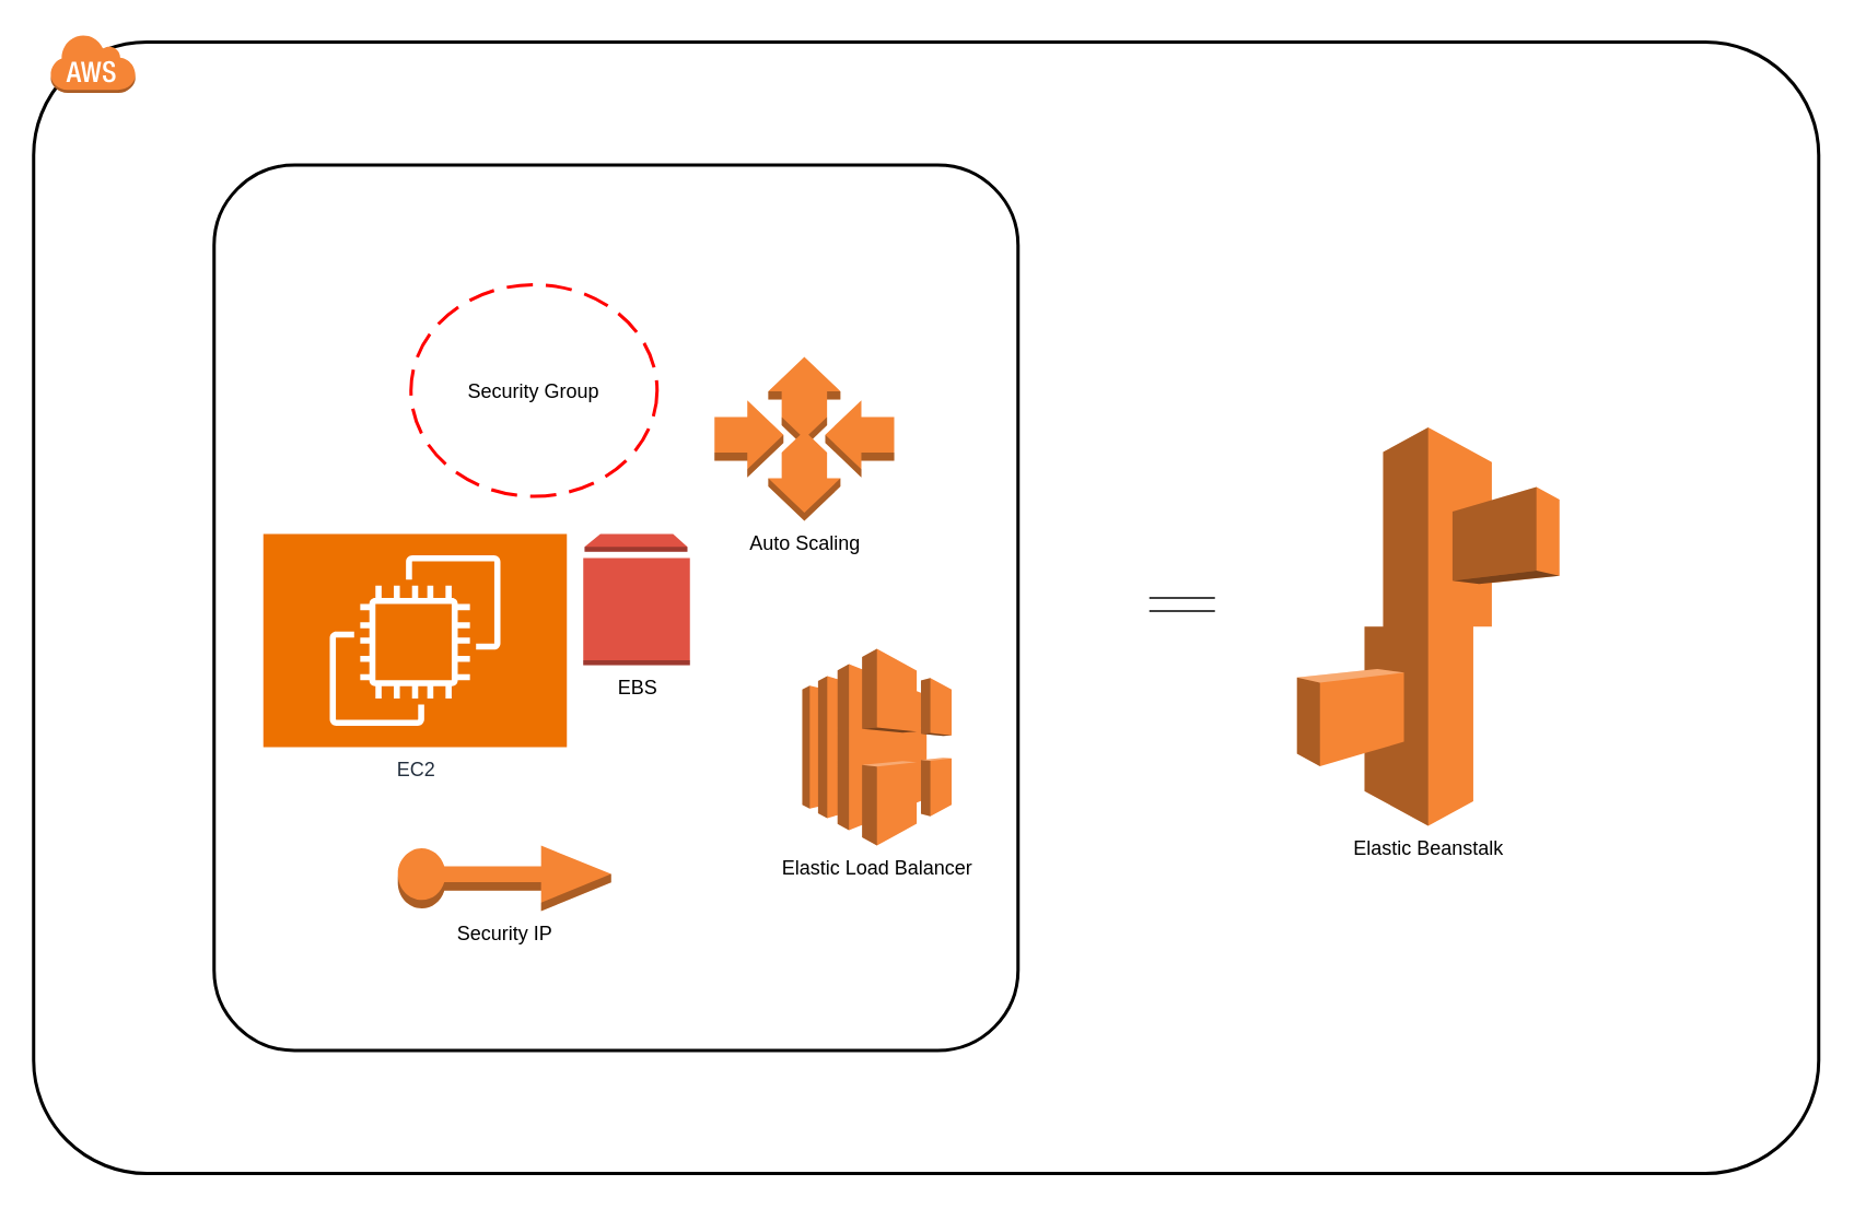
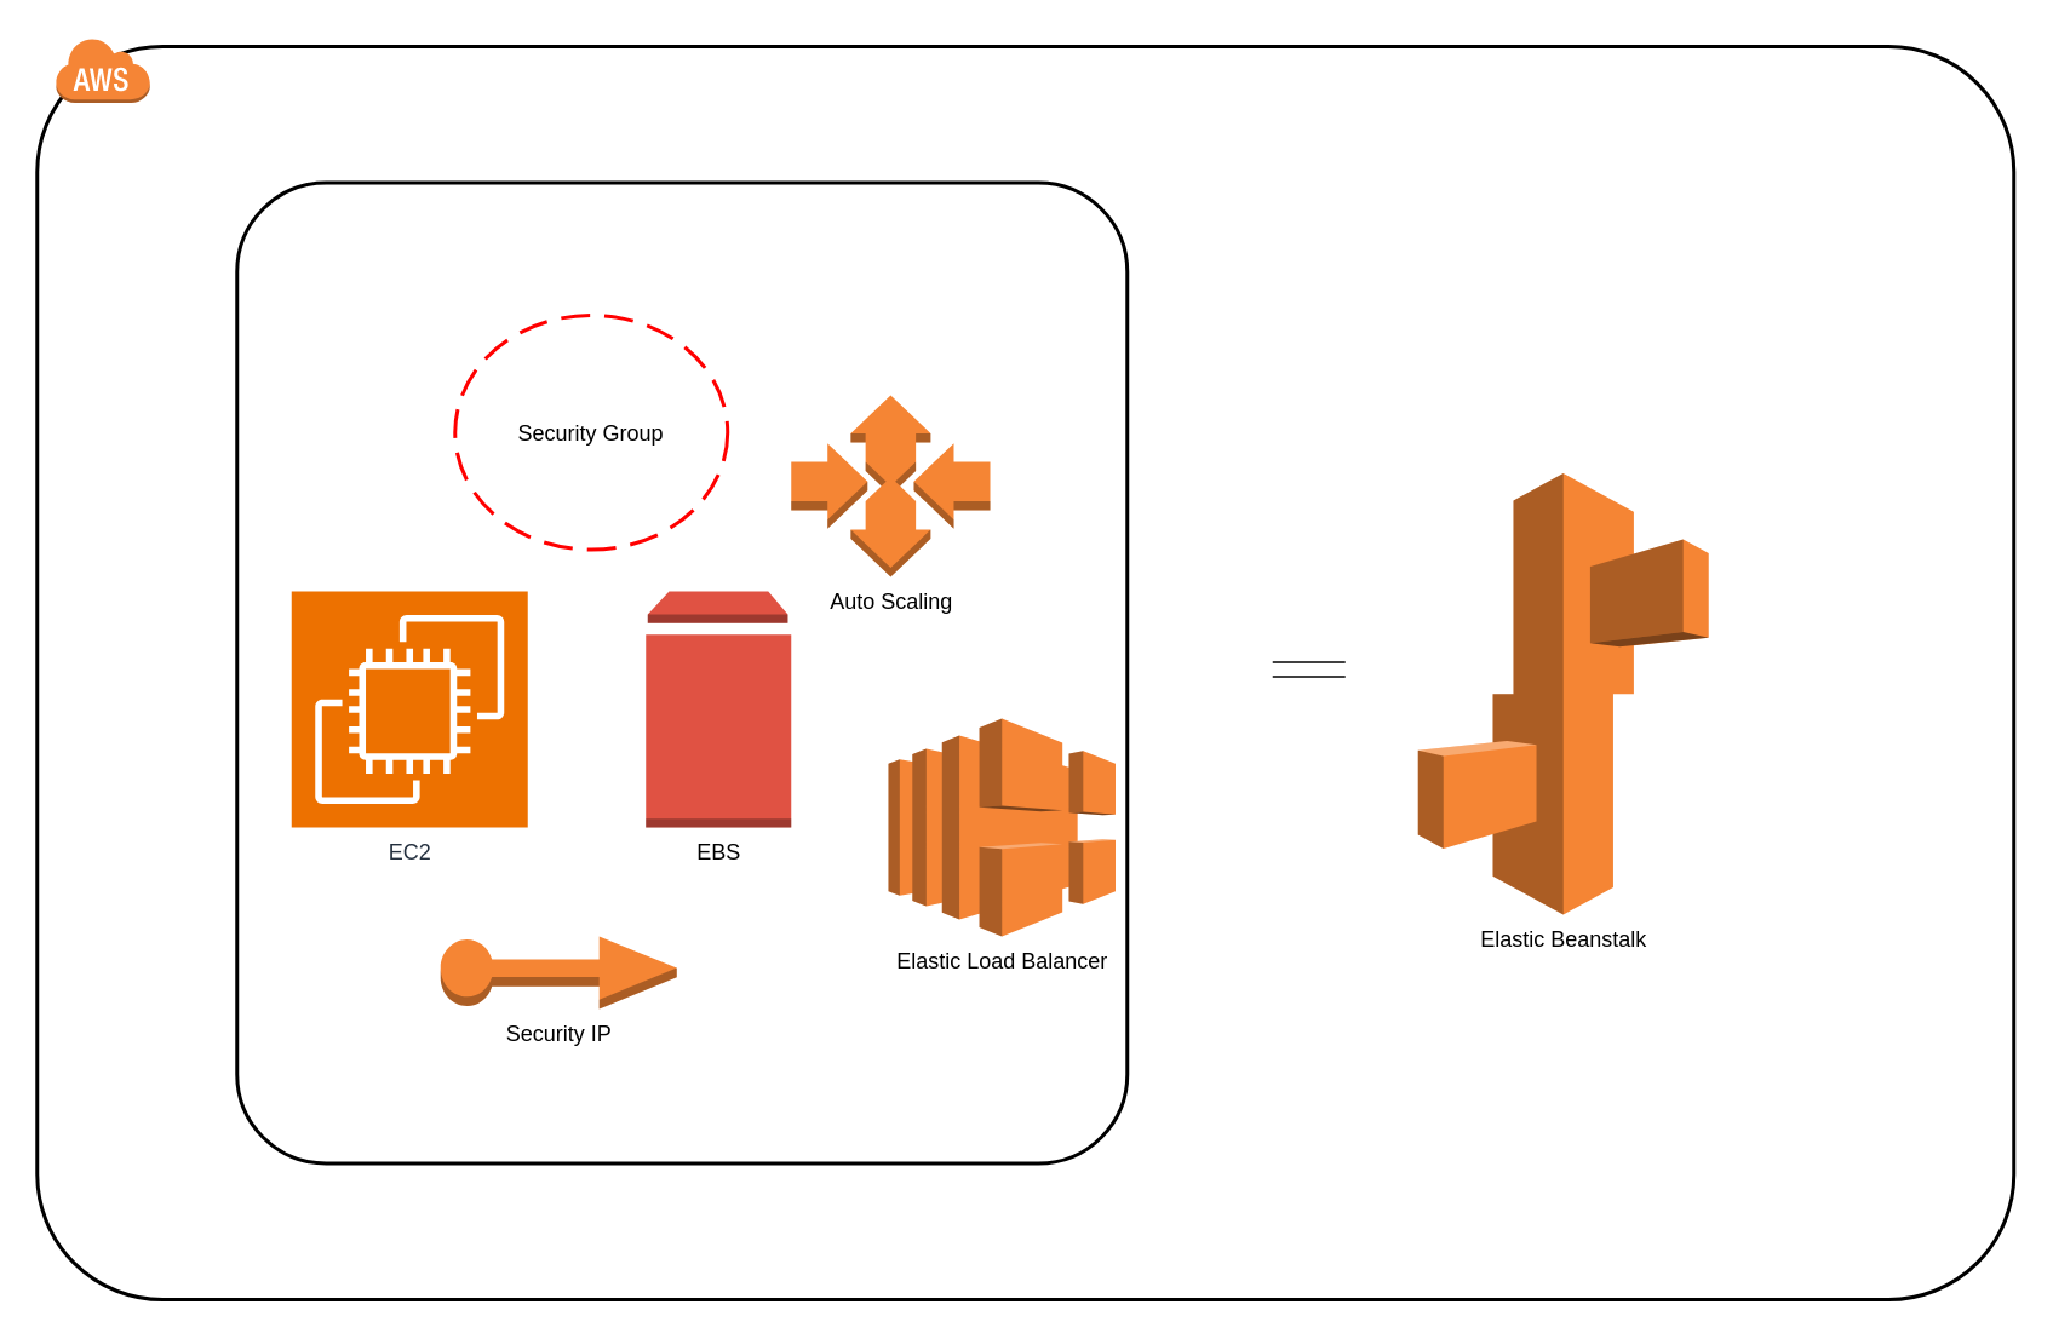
- <mxCell id="8" value="EBS" style="outlineConnect=0;dashed=0;verticalLabelPosition=bottom;verticalAlign=top;align=center;html=1;shape=mxgraph.aws3.volume;fillColor=#E05243;gradientColor=none;" vertex="1" parent="1"><mxGeometry x="355" y="325" width="65" height="80" as="geometry" /></mxCell>
+ <mxCell id="8" value="EBS" style="outlineConnect=0;dashed=0;verticalLabelPosition=bottom;verticalAlign=top;align=center;html=1;shape=mxgraph.aws3.volume;fillColor=#E05243;gradientColor=none;" vertex="1" parent="1"><mxGeometry x="355" y="325" width="80" height="130" as="geometry" /></mxCell>
- <mxCell id="2" value="Elastic Beanstalk" style="outlineConnect=0;dashed=0;verticalLabelPosition=bottom;verticalAlign=top;align=center;html=1;shape=mxgraph.aws3.elastic_beanstalk;fillColor=#F58534;gradientColor=none;" vertex="1" parent="1"><mxGeometry x="790" y="260" width="160" height="243" as="geometry" /></mxCell>
+ <mxCell id="2" value="Elastic Beanstalk" style="outlineConnect=0;dashed=0;verticalLabelPosition=bottom;verticalAlign=top;align=center;html=1;shape=mxgraph.aws3.elastic_beanstalk;fillColor=#F58534;gradientColor=none;" vertex="1" parent="1"><mxGeometry x="780" y="260" width="160" height="243" as="geometry" /></mxCell>
- <mxCell id="6" value="EC2" style="sketch=0;points=[[0,0,0],[0.25,0,0],[0.5,0,0],[0.75,0,0],[1,0,0],[0,1,0],[0.25,1,0],[0.5,1,0],[0.75,1,0],[1,1,0],[0,0.25,0],[0,0.5,0],[0,0.75,0],[1,0.25,0],[1,0.5,0],[1,0.75,0]];outlineConnect=0;fontColor=#232F3E;fillColor=#ED7100;strokeColor=#ffffff;dashed=0;verticalLabelPosition=bottom;verticalAlign=top;align=center;html=1;fontSize=12;fontStyle=0;aspect=fixed;shape=mxgraph.aws4.resourceIcon;resIcon=mxgraph.aws4.ec2;" vertex="1" parent="1"><mxGeometry x="160" y="325" width="185" height="130" as="geometry" /></mxCell>
+ <mxCell id="6" value="EC2" style="sketch=0;points=[[0,0,0],[0.25,0,0],[0.5,0,0],[0.75,0,0],[1,0,0],[0,1,0],[0.25,1,0],[0.5,1,0],[0.75,1,0],[1,1,0],[0,0.25,0],[0,0.5,0],[0,0.75,0],[1,0.25,0],[1,0.5,0],[1,0.75,0]];outlineConnect=0;fontColor=#232F3E;fillColor=#ED7100;strokeColor=#ffffff;dashed=0;verticalLabelPosition=bottom;verticalAlign=top;align=center;html=1;fontSize=12;fontStyle=0;aspect=fixed;shape=mxgraph.aws4.resourceIcon;resIcon=mxgraph.aws4.ec2;" vertex="1" parent="1"><mxGeometry x="160" y="325" width="130" height="130" as="geometry" /></mxCell>
- <mxCell id="7" value="Elastic Load Balancer" style="outlineConnect=0;dashed=0;verticalLabelPosition=bottom;verticalAlign=top;align=center;html=1;shape=mxgraph.aws3.elastic_load_balancing;fillColor=#F58536;gradientColor=none;" vertex="1" parent="1"><mxGeometry x="488.5" y="395" width="91" height="120" as="geometry" /></mxCell>
+ <mxCell id="7" value="Elastic Load Balancer" style="outlineConnect=0;dashed=0;verticalLabelPosition=bottom;verticalAlign=top;align=center;html=1;shape=mxgraph.aws3.elastic_load_balancing;fillColor=#F58536;gradientColor=none;" vertex="1" parent="1"><mxGeometry x="488.5" y="395" width="125" height="120" as="geometry" /></mxCell>
